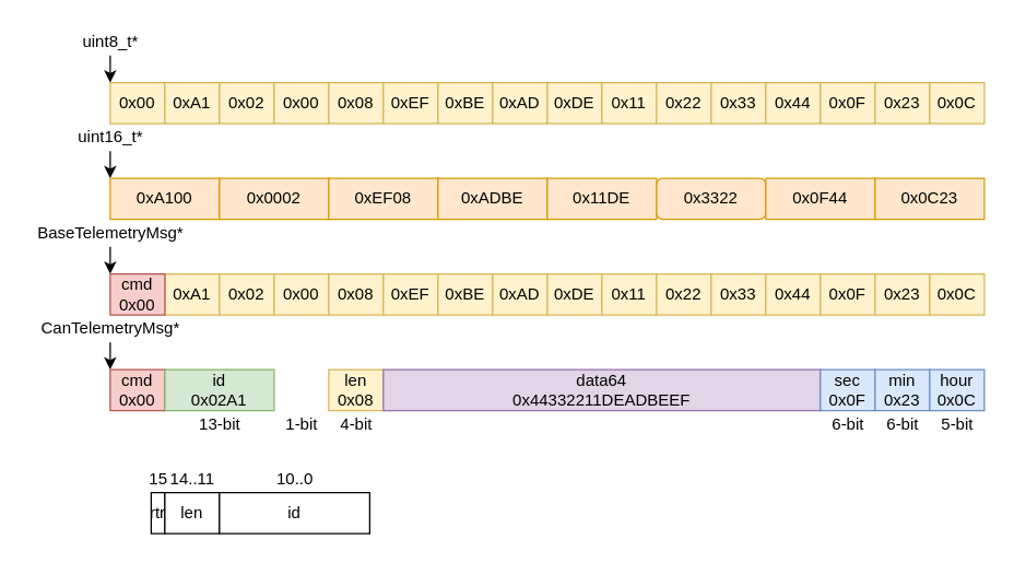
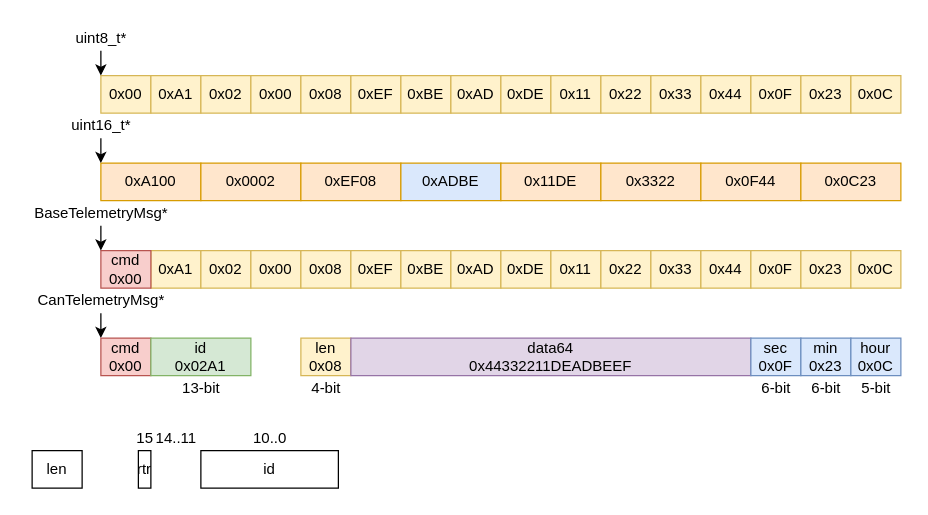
- <mxCell id="8" value="0xADBE" style="rounded=0;whiteSpace=wrap;html=1;fillColor=#ffe6cc;strokeColor=#d79b00;" parent="1" vertex="1"><mxGeometry x="320" y="130" width="80" height="30" as="geometry" /></mxCell>
+ <mxCell id="8" value="0xADBE" style="rounded=0;whiteSpace=wrap;html=1;fillColor=#dae8fc;strokeColor=#d79b00;" parent="1" vertex="1"><mxGeometry x="320" y="130" width="80" height="30" as="geometry" /></mxCell>
- <mxCell id="10" value="0x3322" style="whiteSpace=wrap;html=1;fillColor=#ffe6cc;strokeColor=#d79b00;rounded=1;" parent="1" vertex="1"><mxGeometry x="480" y="130" width="80" height="30" as="geometry" /></mxCell>
+ <mxCell id="10" value="0x3322" style="rounded=0;whiteSpace=wrap;html=1;fillColor=#ffe6cc;strokeColor=#d79b00;" parent="1" vertex="1"><mxGeometry x="480" y="130" width="80" height="30" as="geometry" /></mxCell>
- <mxCell id="66" value="1-bit" style="text;html=1;align=center;verticalAlign=middle;resizable=0;points=[];;autosize=1;" vertex="1" parent="1"><mxGeometry x="200" y="300" width="40" height="20" as="geometry" /></mxCell>
- <mxCell id="59" value="len" style="rounded=0;whiteSpace=wrap;html=1;" parent="1" vertex="1"><mxGeometry x="120" y="360" width="40" height="30" as="geometry" /></mxCell>
+ <mxCell id="59" value="len" style="rounded=0;whiteSpace=wrap;html=1;" parent="1" vertex="1"><mxGeometry x="25" y="360" width="40" height="30" as="geometry" /></mxCell>
